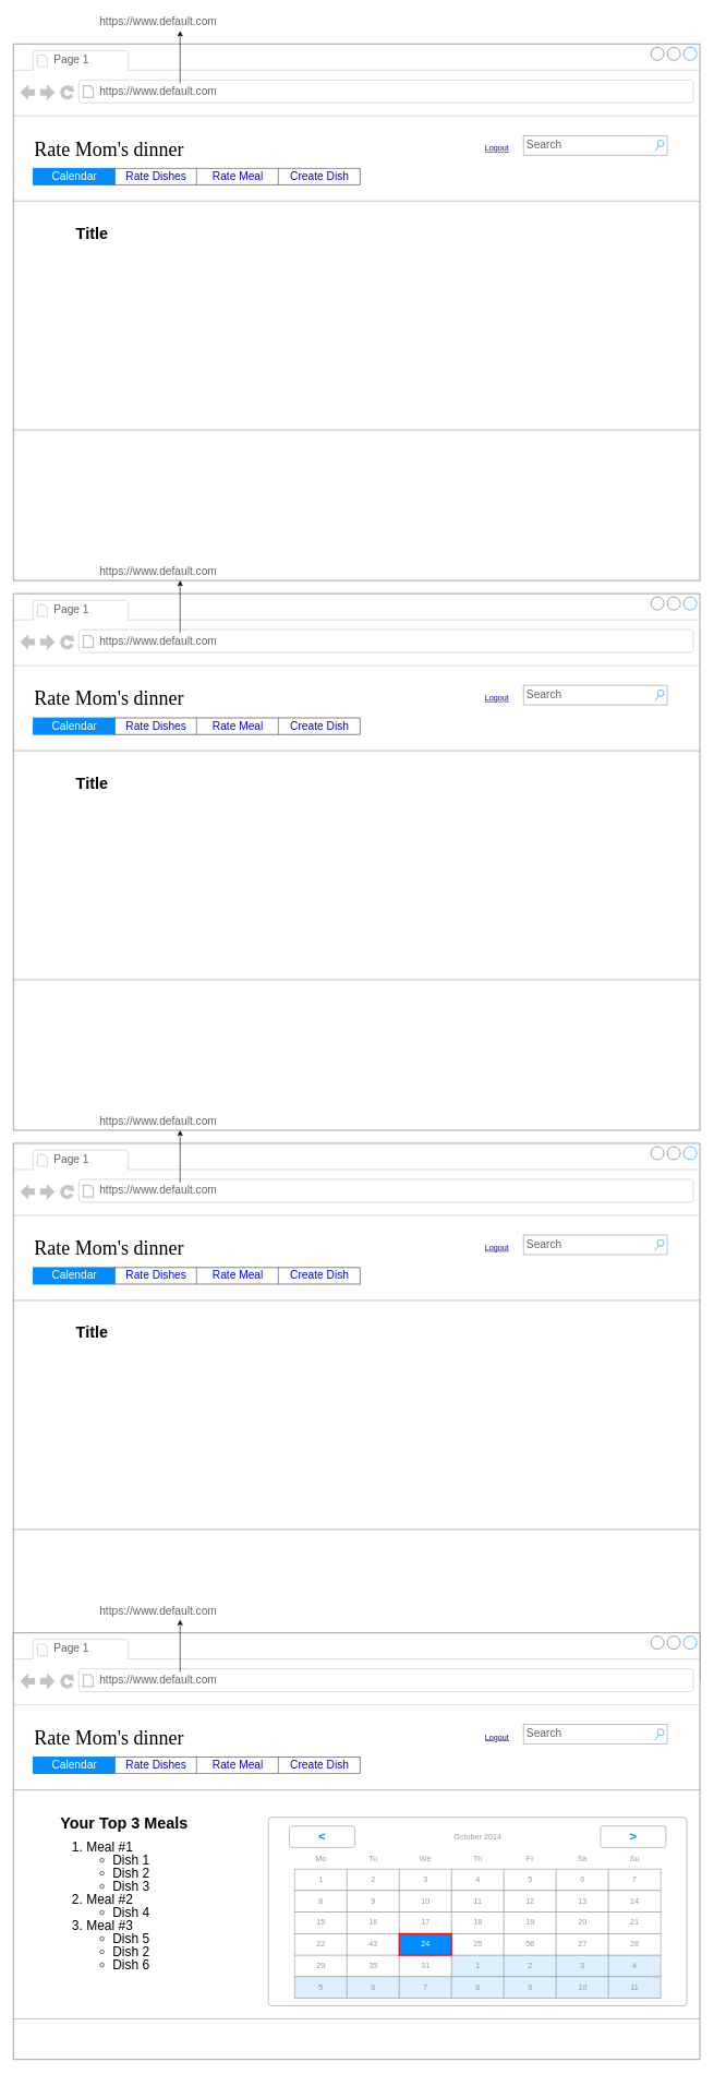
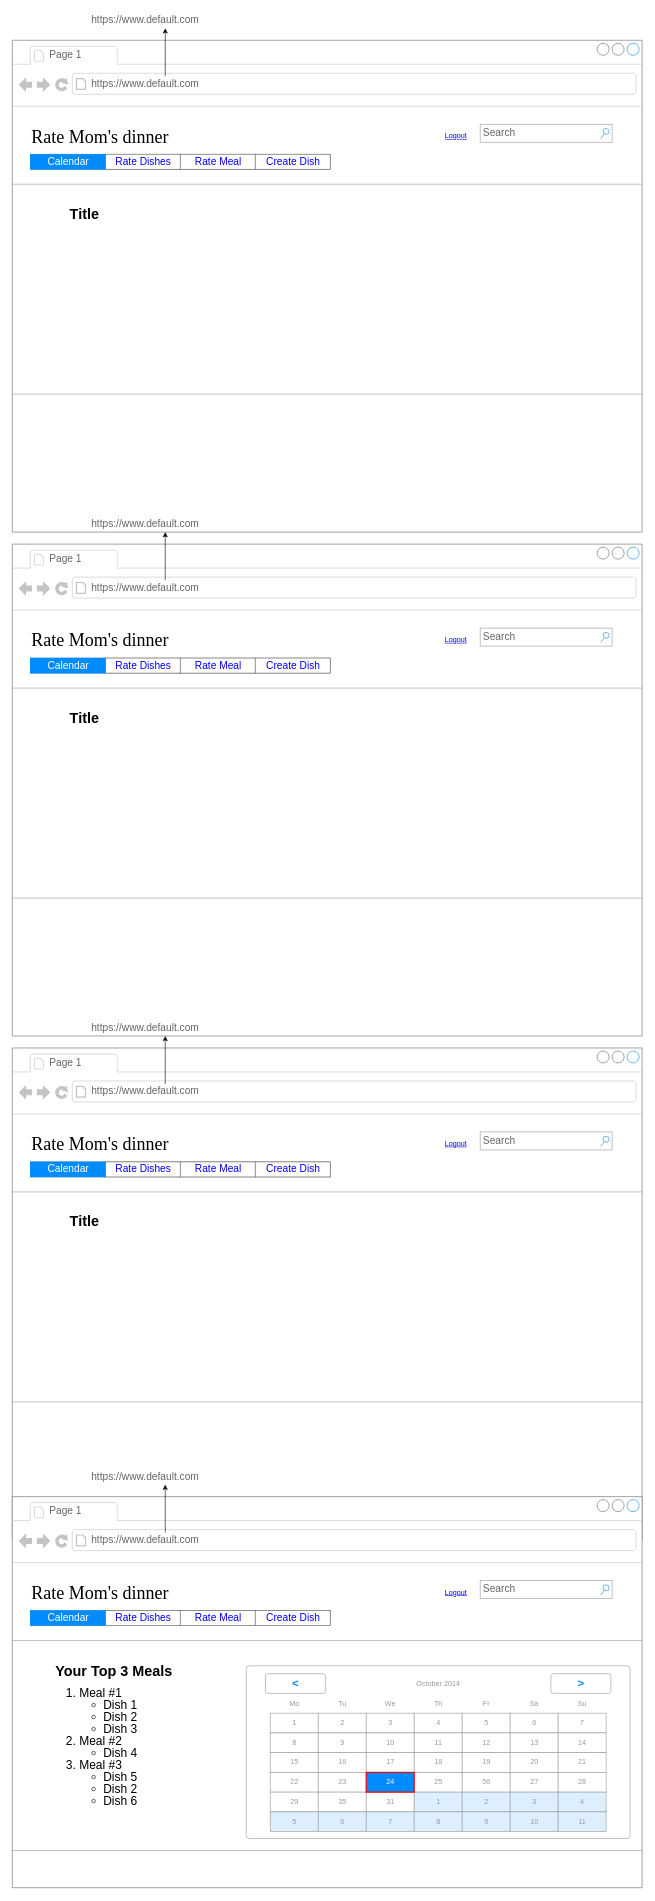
- <mxCell id="104" value="43" style="strokeWidth=1;shadow=0;dashed=0;align=center;html=1;shape=mxgraph.mockup.forms.rrect;rSize=0;strokeColor=#999999;fontColor=#999999;" vertex="1" parent="71"><mxGeometry x="120" y="177.737" width="80" height="32.914" as="geometry" /></mxCell>
+ <mxCell id="104" value="23" style="strokeWidth=1;shadow=0;dashed=0;align=center;html=1;shape=mxgraph.mockup.forms.rrect;rSize=0;strokeColor=#999999;fontColor=#999999;" vertex="1" parent="71"><mxGeometry x="120" y="177.737" width="80" height="32.914" as="geometry" /></mxCell>
